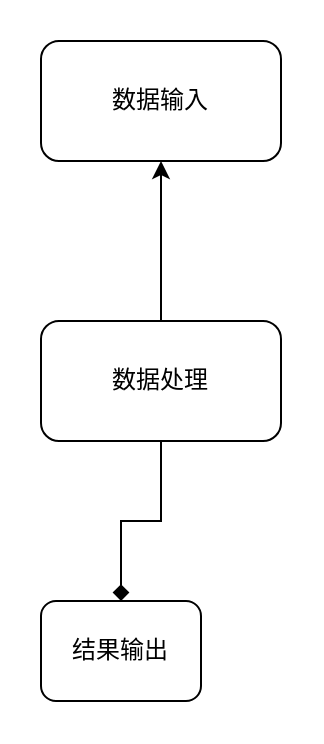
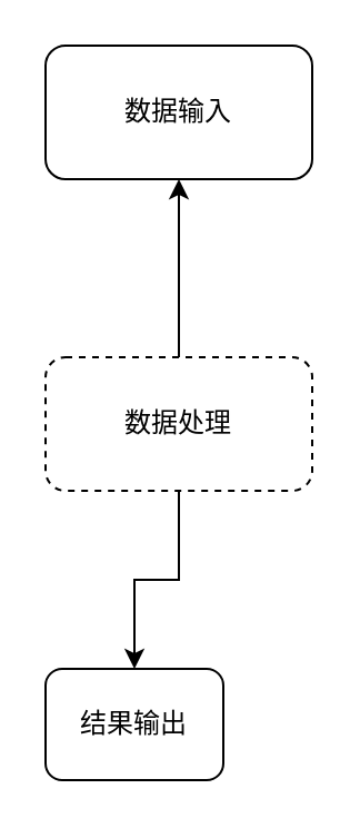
- <mxCell id="4" value="数据处理" style="rounded=1;whiteSpace=wrap;html=1;" vertex="1" parent="1"><mxGeometry x="20" y="160" width="120" height="60" as="geometry" /></mxCell>
+ <mxCell id="4" value="数据处理" style="rounded=1;whiteSpace=wrap;html=1;dashed=1;" vertex="1" parent="1"><mxGeometry x="20" y="160" width="120" height="60" as="geometry" /></mxCell>
- <mxCell id="3" value="" style="edgeStyle=orthogonalEdgeStyle;rounded=0;orthogonalLoop=1;jettySize=auto;html=1;endArrow=diamond;" edge="1" parent="1" source="4" target="6"><mxGeometry relative="1" as="geometry" /></mxCell>
+ <mxCell id="3" value="" style="edgeStyle=orthogonalEdgeStyle;rounded=0;orthogonalLoop=1;jettySize=auto;html=1;" edge="1" parent="1" source="4" target="6"><mxGeometry relative="1" as="geometry" /></mxCell>
